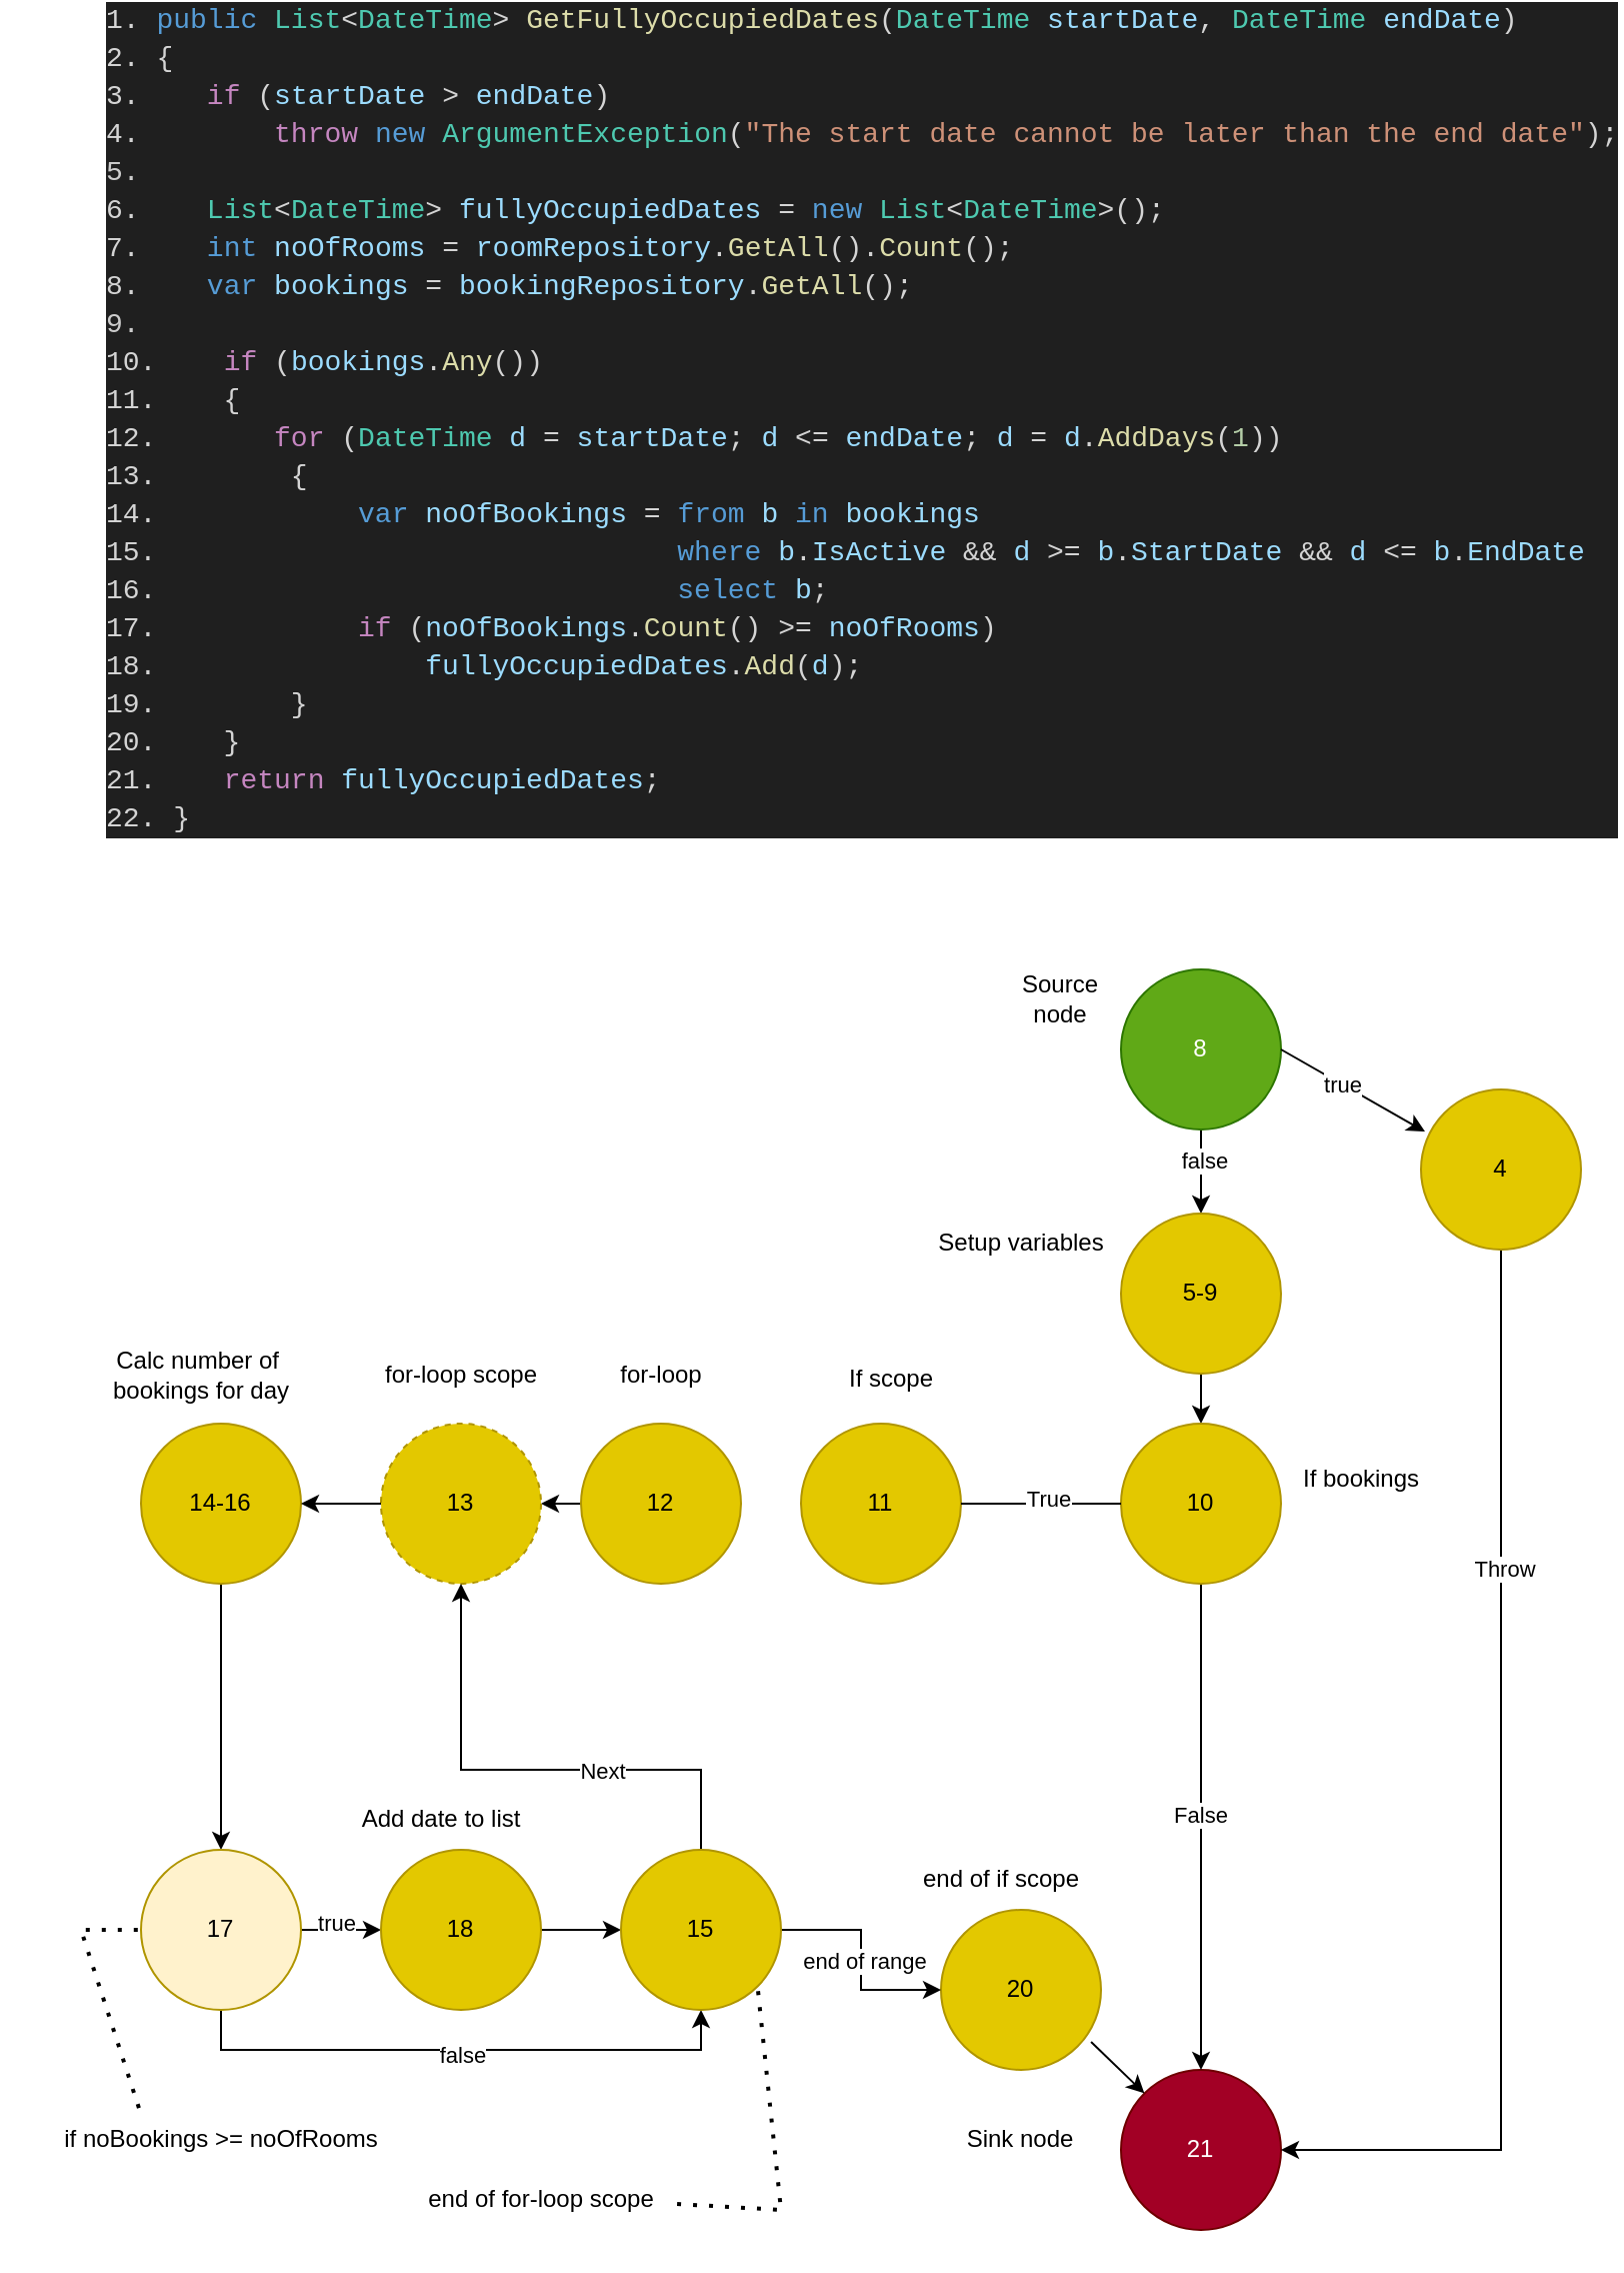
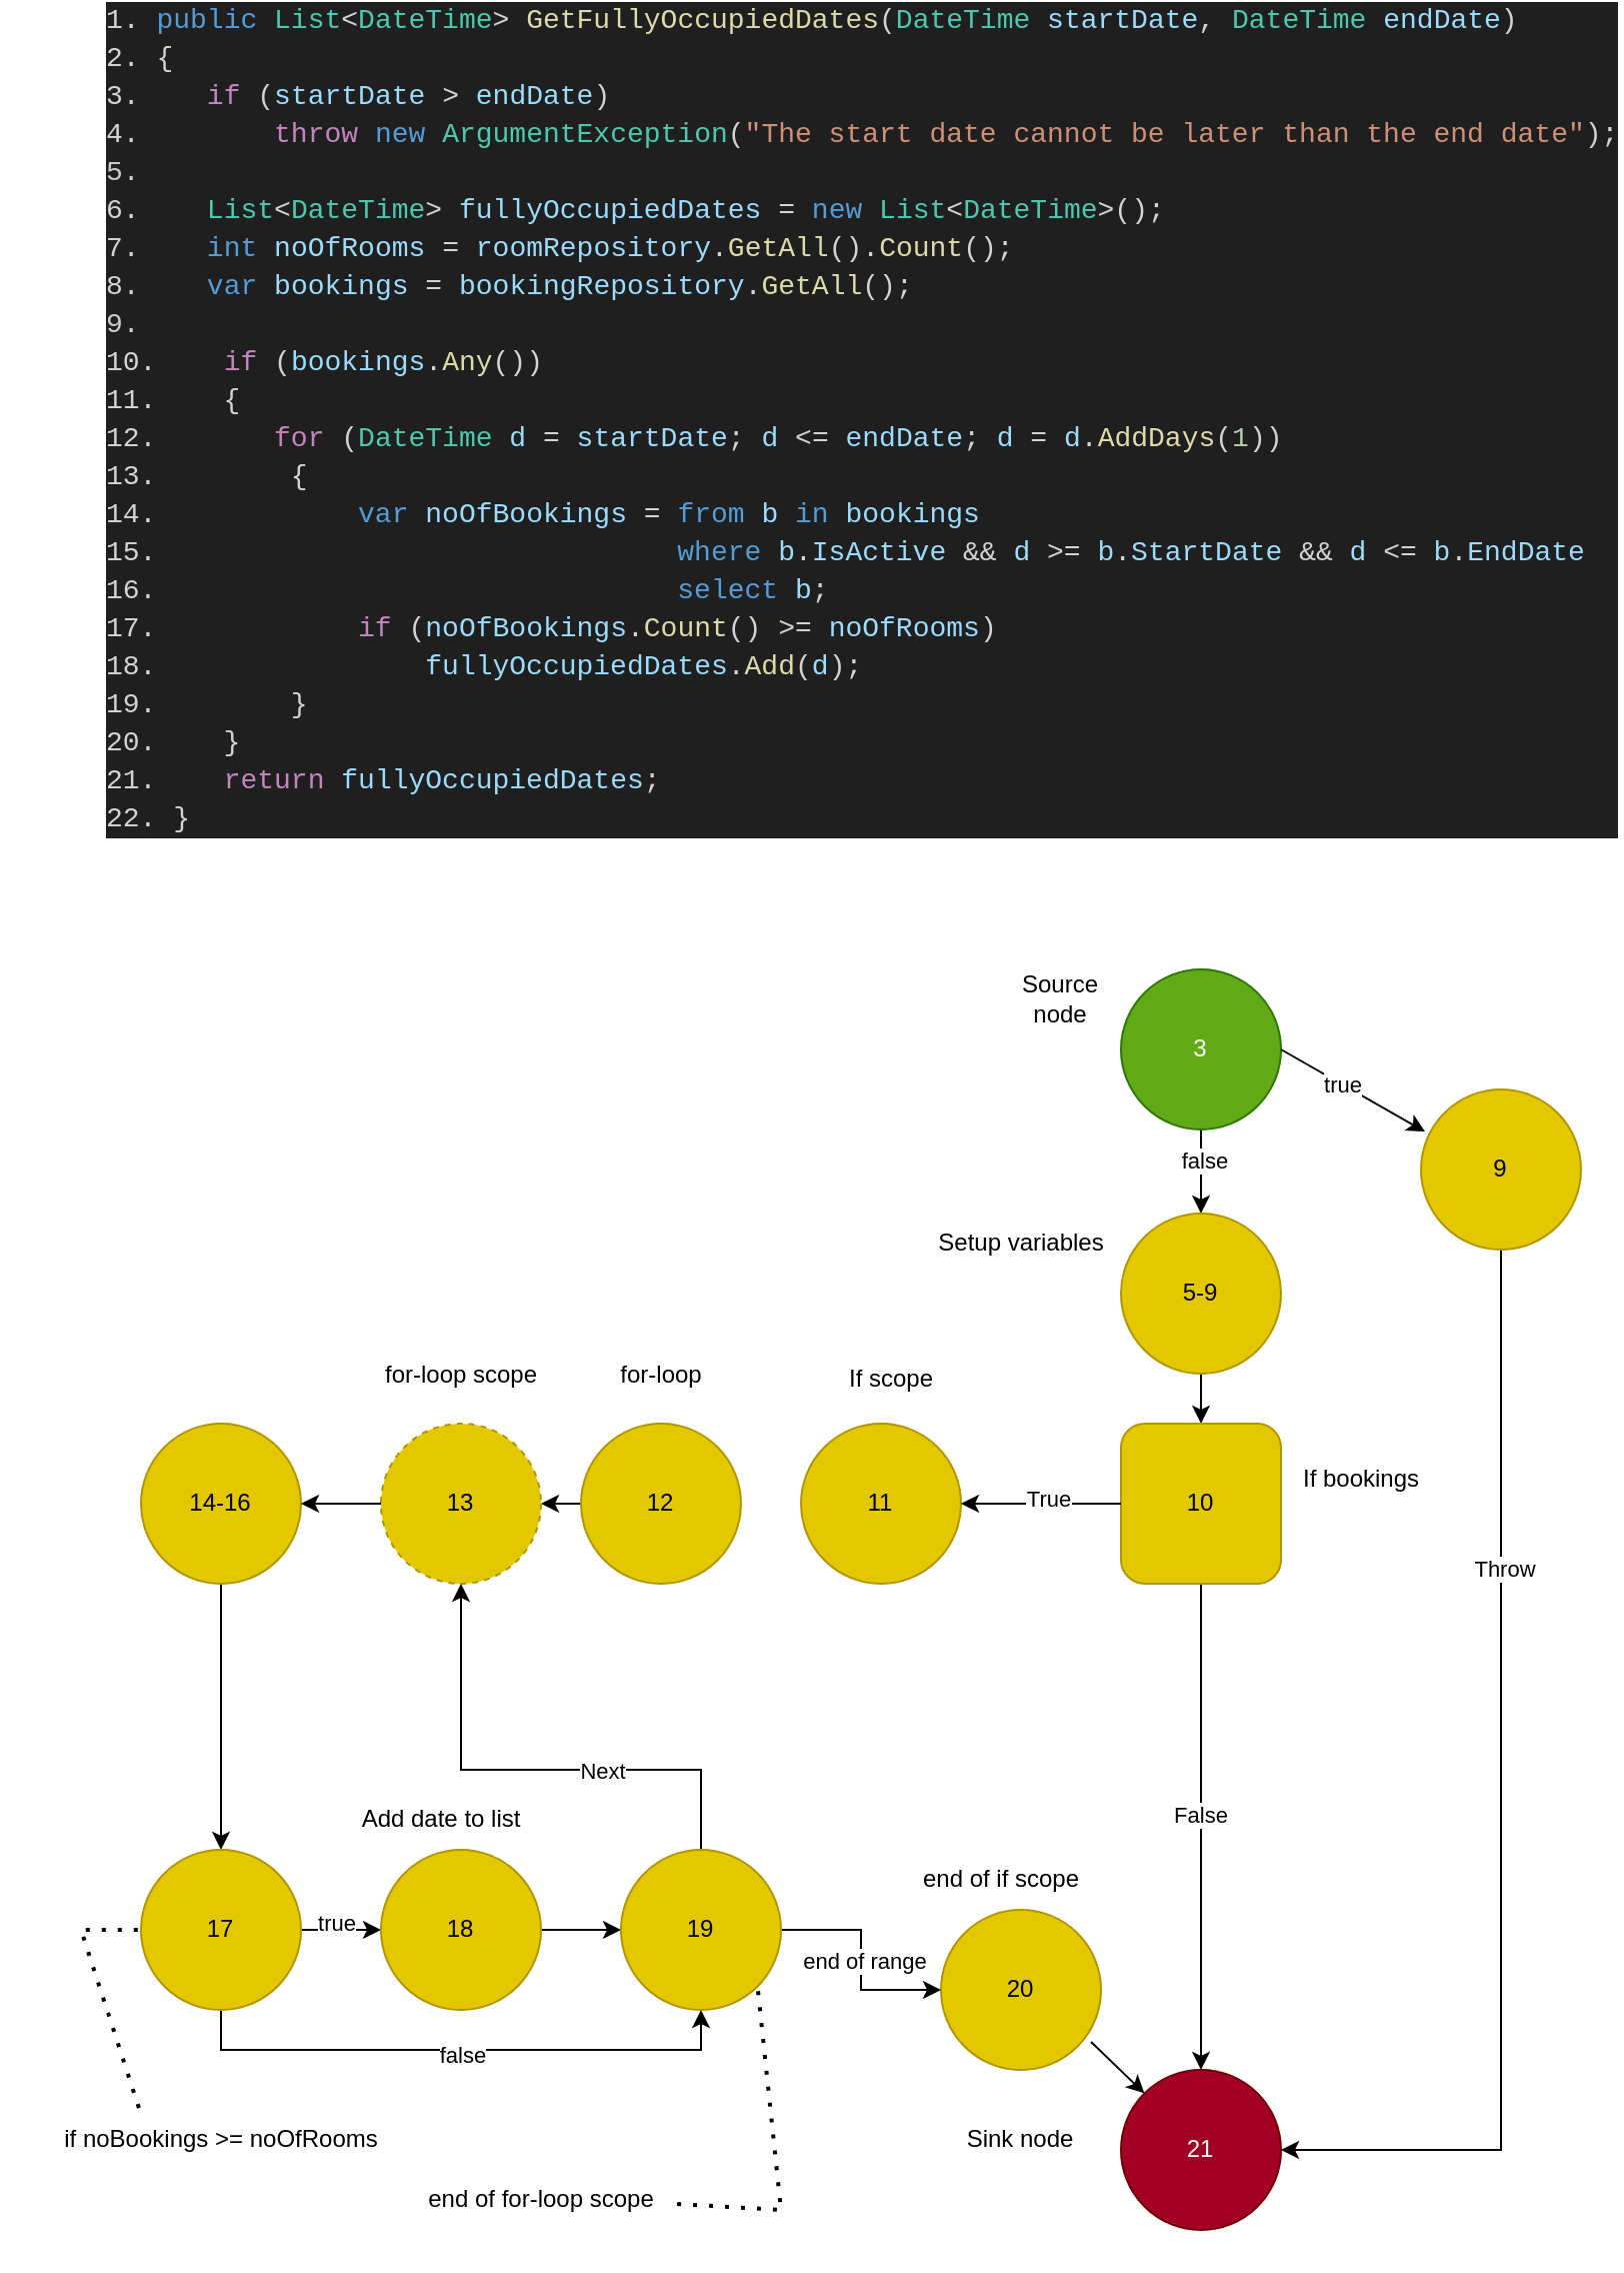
- <mxCell id="4" value="8" style="ellipse;whiteSpace=wrap;html=1;aspect=fixed;fillColor=#60a917;fontColor=#ffffff;strokeColor=#2D7600;" vertex="1" parent="1"><mxGeometry x="560" y="310" width="80" height="80" as="geometry" /></mxCell>
+ <mxCell id="4" value="3" style="ellipse;whiteSpace=wrap;html=1;aspect=fixed;fillColor=#60a917;fontColor=#ffffff;strokeColor=#2D7600;" vertex="1" parent="1"><mxGeometry x="560" y="310" width="80" height="80" as="geometry" /></mxCell>
- <mxCell id="11" value="4" style="ellipse;whiteSpace=wrap;html=1;aspect=fixed;fillColor=#e3c800;fontColor=#000000;strokeColor=#B09500;" vertex="1" parent="1"><mxGeometry x="710" y="370" width="80" height="80" as="geometry" /></mxCell>
+ <mxCell id="11" value="9" style="ellipse;whiteSpace=wrap;html=1;aspect=fixed;fillColor=#e3c800;fontColor=#000000;strokeColor=#B09500;" vertex="1" parent="1"><mxGeometry x="710" y="370" width="80" height="80" as="geometry" /></mxCell>
- <mxCell id="47" value="Calc number of&amp;nbsp;&lt;div&gt;bookings for day&lt;/div&gt;" style="text;html=1;align=center;verticalAlign=middle;resizable=0;points=[];autosize=1;strokeColor=none;fillColor=none;" vertex="1" parent="1"><mxGeometry x="45" y="493" width="110" height="40" as="geometry" /></mxCell>
- <mxCell id="20" value="" style="endArrow=none;html=1;rounded=0;entryX=1;entryY=0.5;entryDx=0;entryDy=0;exitX=0;exitY=0.5;exitDx=0;exitDy=0;" edge="1" parent="1" source="16" target="17"><mxGeometry width="50" height="50" relative="1" as="geometry"><mxPoint x="640" y="602" as="sourcePoint" /><mxPoint x="690" y="552" as="targetPoint" /></mxGeometry></mxCell>
+ <mxCell id="20" value="" style="endArrow=classic;html=1;rounded=0;entryX=1;entryY=0.5;entryDx=0;entryDy=0;exitX=0;exitY=0.5;exitDx=0;exitDy=0;" edge="1" parent="1" source="16" target="17"><mxGeometry width="50" height="50" relative="1" as="geometry"><mxPoint x="640" y="602" as="sourcePoint" /><mxPoint x="690" y="552" as="targetPoint" /></mxGeometry></mxCell>
- <mxCell id="16" value="10" style="ellipse;whiteSpace=wrap;html=1;aspect=fixed;fillColor=#e3c800;fontColor=#000000;strokeColor=#B09500;" vertex="1" parent="1"><mxGeometry x="560" y="537" width="80" height="80" as="geometry" /></mxCell>
+ <mxCell id="16" value="10" style="whiteSpace=wrap;html=1;aspect=fixed;fillColor=#e3c800;fontColor=#000000;strokeColor=#B09500;rounded=1;" vertex="1" parent="1"><mxGeometry x="560" y="537" width="80" height="80" as="geometry" /></mxCell>
- <mxCell id="30" value="17" style="ellipse;whiteSpace=wrap;html=1;aspect=fixed;fillColor=#fff2cc;fontColor=#000000;strokeColor=#B09500;" vertex="1" parent="1"><mxGeometry x="70" y="750" width="80" height="80" as="geometry" /></mxCell>
+ <mxCell id="30" value="17" style="ellipse;whiteSpace=wrap;html=1;aspect=fixed;fillColor=#e3c800;fontColor=#000000;strokeColor=#B09500;" vertex="1" parent="1"><mxGeometry x="70" y="750" width="80" height="80" as="geometry" /></mxCell>
- <mxCell id="41" value="15" style="ellipse;whiteSpace=wrap;html=1;aspect=fixed;fillColor=#e3c800;fontColor=#000000;strokeColor=#B09500;" vertex="1" parent="1"><mxGeometry x="310" y="750" width="80" height="80" as="geometry" /></mxCell>
+ <mxCell id="41" value="19" style="ellipse;whiteSpace=wrap;html=1;aspect=fixed;fillColor=#e3c800;fontColor=#000000;strokeColor=#B09500;" vertex="1" parent="1"><mxGeometry x="310" y="750" width="80" height="80" as="geometry" /></mxCell>
